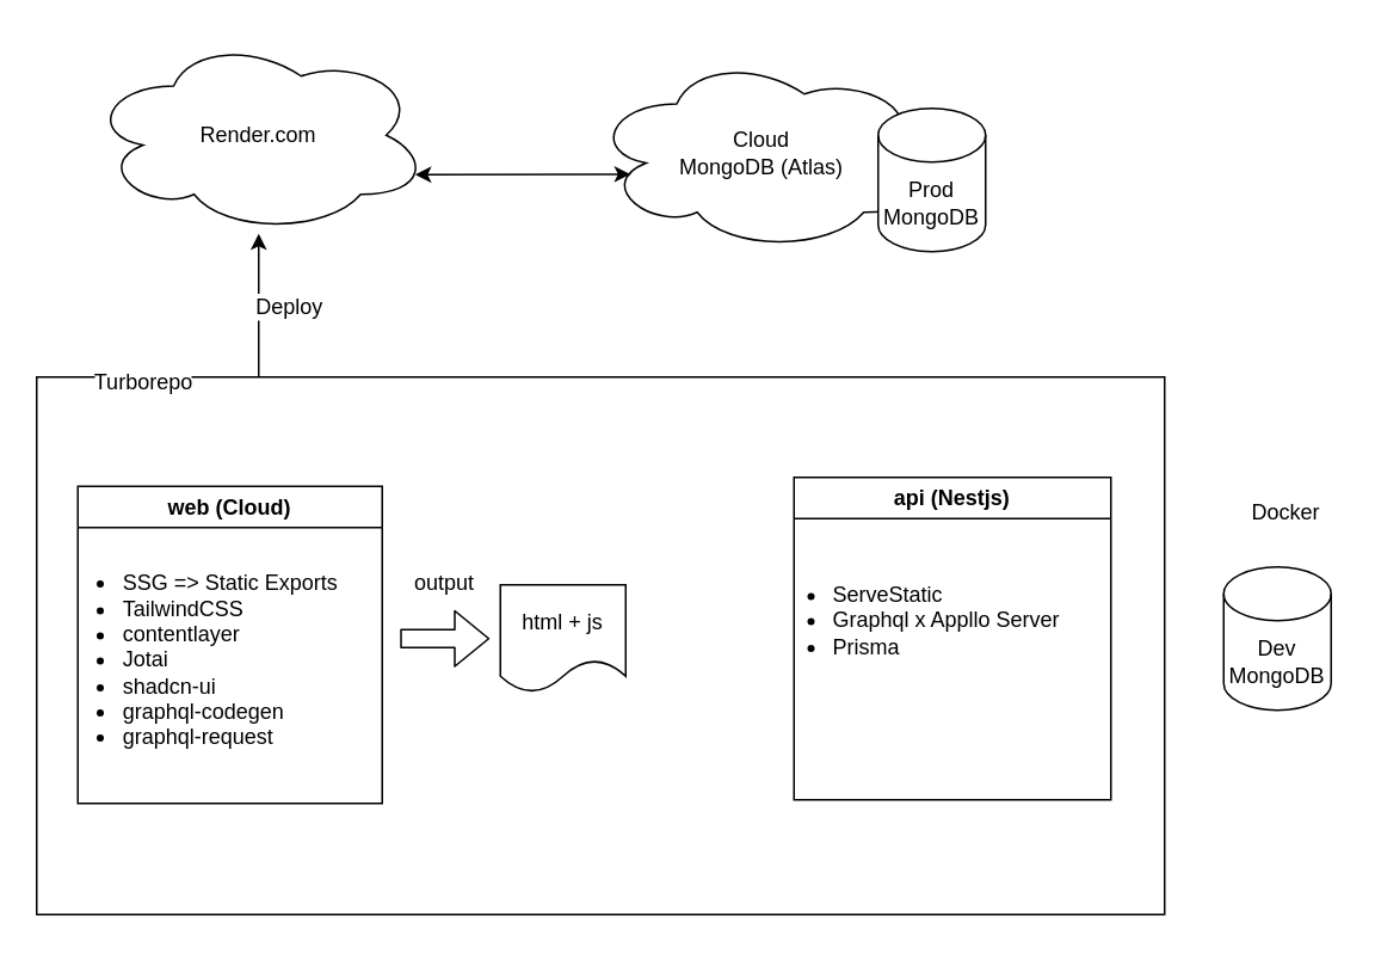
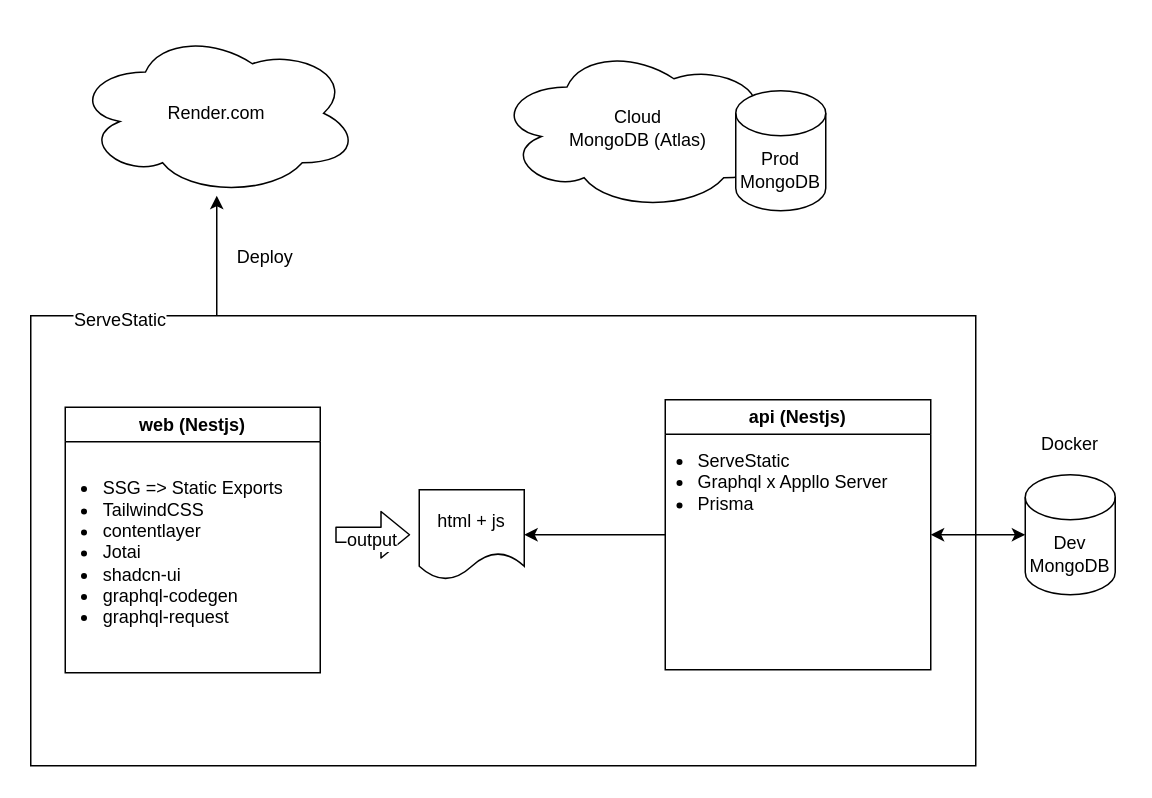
- <mxCell id="11" value="" style="endArrow=classic;startArrow=classic;html=1;entryX=0.96;entryY=0.7;entryDx=0;entryDy=0;entryPerimeter=0;exitX=0.114;exitY=0.607;exitDx=0;exitDy=0;exitPerimeter=0;" parent="1" source="7" target="4" edge="1"><mxGeometry width="50" height="50" relative="1" as="geometry"><mxPoint x="350" y="90" as="sourcePoint" /><mxPoint x="310" y="160" as="targetPoint" /></mxGeometry></mxCell>
- <mxCell id="12" value="&lt;span style=&quot;&quot;&gt;Deploy&lt;/span&gt;" style="text;html=1;strokeColor=none;fillColor=none;align=center;verticalAlign=middle;whiteSpace=wrap;rounded=0;dashed=1;spacing=0;labelPosition=center;verticalLabelPosition=middle;labelBackgroundColor=default;" parent="1" vertex="1"><mxGeometry x="135" y="160" width="53" height="22" as="geometry" /></mxCell>
+ <mxCell id="12" value="&lt;span style=&quot;&quot;&gt;Deploy&lt;/span&gt;" style="text;html=1;strokeColor=none;fillColor=none;align=center;verticalAlign=middle;whiteSpace=wrap;rounded=0;dashed=1;spacing=0;labelPosition=center;verticalLabelPosition=middle;labelBackgroundColor=default;" parent="1" vertex="1"><mxGeometry x="150" y="160" width="53" height="22" as="geometry" /></mxCell>
- <mxCell id="8" value="Turborepo" style="text;html=1;strokeColor=none;fillColor=none;align=center;verticalAlign=middle;whiteSpace=wrap;rounded=0;dashed=1;labelBackgroundColor=default;spacingLeft=0;labelBorderColor=none;" parent="1" vertex="1"><mxGeometry x="30" y="198" width="100" height="30" as="geometry" /></mxCell>
+ <mxCell id="8" value="ServeStatic" style="text;html=1;strokeColor=none;fillColor=none;align=center;verticalAlign=middle;whiteSpace=wrap;rounded=0;dashed=1;labelBackgroundColor=default;spacingLeft=0;labelBorderColor=none;" parent="1" vertex="1"><mxGeometry x="30" y="198" width="100" height="30" as="geometry" /></mxCell>
- <mxCell id="15" value="web (Cloud)" style="swimlane;whiteSpace=wrap;html=1;" parent="1" vertex="1"><mxGeometry x="43" y="271" width="170" height="177" as="geometry" /></mxCell>
+ <mxCell id="15" value="web (Nestjs)" style="swimlane;whiteSpace=wrap;html=1;" parent="1" vertex="1"><mxGeometry x="43" y="271" width="170" height="177" as="geometry" /></mxCell>
- <mxCell id="9" value="&lt;span style=&quot;&quot;&gt;Docker&lt;/span&gt;" style="text;html=1;strokeColor=none;fillColor=none;align=center;verticalAlign=middle;whiteSpace=wrap;rounded=0;dashed=1;spacing=0;labelPosition=center;verticalLabelPosition=middle;labelBackgroundColor=default;" parent="1" vertex="1"><mxGeometry x="685" y="266" width="66" height="40" as="geometry" /></mxCell>
+ <mxCell id="9" value="&lt;span style=&quot;&quot;&gt;Docker&lt;/span&gt;" style="text;html=1;strokeColor=none;fillColor=none;align=center;verticalAlign=middle;whiteSpace=wrap;rounded=0;dashed=1;spacing=0;labelPosition=center;verticalLabelPosition=middle;labelBackgroundColor=default;" parent="1" vertex="1"><mxGeometry x="680" y="276" width="66" height="40" as="geometry" /></mxCell>
- <mxCell id="18" value="output" style="text;html=1;strokeColor=none;fillColor=none;align=center;verticalAlign=middle;whiteSpace=wrap;rounded=0;dashed=1;spacing=0;labelPosition=center;verticalLabelPosition=middle;labelBackgroundColor=default;" parent="1" vertex="1"><mxGeometry x="223" y="310" width="50" height="30" as="geometry" /></mxCell>
+ <mxCell id="18" value="output" style="text;html=1;strokeColor=none;fillColor=none;align=center;verticalAlign=middle;whiteSpace=wrap;rounded=0;dashed=1;spacing=0;labelPosition=center;verticalLabelPosition=middle;labelBackgroundColor=default;" parent="1" vertex="1"><mxGeometry x="223" y="345" width="50" height="30" as="geometry" /></mxCell>
- <mxCell id="14" value="&lt;ul style=&quot;&quot;&gt;&lt;li&gt;ServeStatic&lt;/li&gt;&lt;li&gt;&lt;span style=&quot;background-color: initial;&quot;&gt;Graphql x Appllo Server&lt;/span&gt;&lt;/li&gt;&lt;li&gt;Prisma&lt;/li&gt;&lt;/ul&gt;" style="text;html=1;align=left;verticalAlign=middle;resizable=0;points=[];autosize=1;strokeColor=none;fillColor=none;spacingLeft=-30;spacing=-10;" parent="13" vertex="1"><mxGeometry x="22" y="45" width="130" height="70" as="geometry" /></mxCell>
+ <mxCell id="14" value="&lt;ul style=&quot;&quot;&gt;&lt;li&gt;ServeStatic&lt;/li&gt;&lt;li&gt;&lt;span style=&quot;background-color: initial;&quot;&gt;Graphql x Appllo Server&lt;/span&gt;&lt;/li&gt;&lt;li&gt;Prisma&lt;/li&gt;&lt;/ul&gt;" style="text;html=1;align=left;verticalAlign=middle;resizable=0;points=[];autosize=1;strokeColor=none;fillColor=none;spacingLeft=-30;spacing=-10;" parent="13" vertex="1"><mxGeometry x="22" y="20" width="130" height="70" as="geometry" /></mxCell>
+ <mxCell id="20" value="" style="endArrow=classic;html=1;exitX=0;exitY=0.5;exitDx=0;exitDy=0;" parent="1" source="13" target="19" edge="1"><mxGeometry width="50" height="50" relative="1" as="geometry"><mxPoint x="373" y="426" as="sourcePoint" /><mxPoint x="423" y="376" as="targetPoint" /></mxGeometry></mxCell>
+ <mxCell id="6" value="" style="endArrow=classic;startArrow=classic;html=1;entryX=0;entryY=0.5;entryDx=0;entryDy=0;entryPerimeter=0;exitX=1;exitY=0.5;exitDx=0;exitDy=0;" parent="1" source="13" target="5" edge="1"><mxGeometry width="50" height="50" relative="1" as="geometry"><mxPoint x="500" y="306" as="sourcePoint" /><mxPoint x="666" y="366" as="targetPoint" /></mxGeometry></mxCell>
